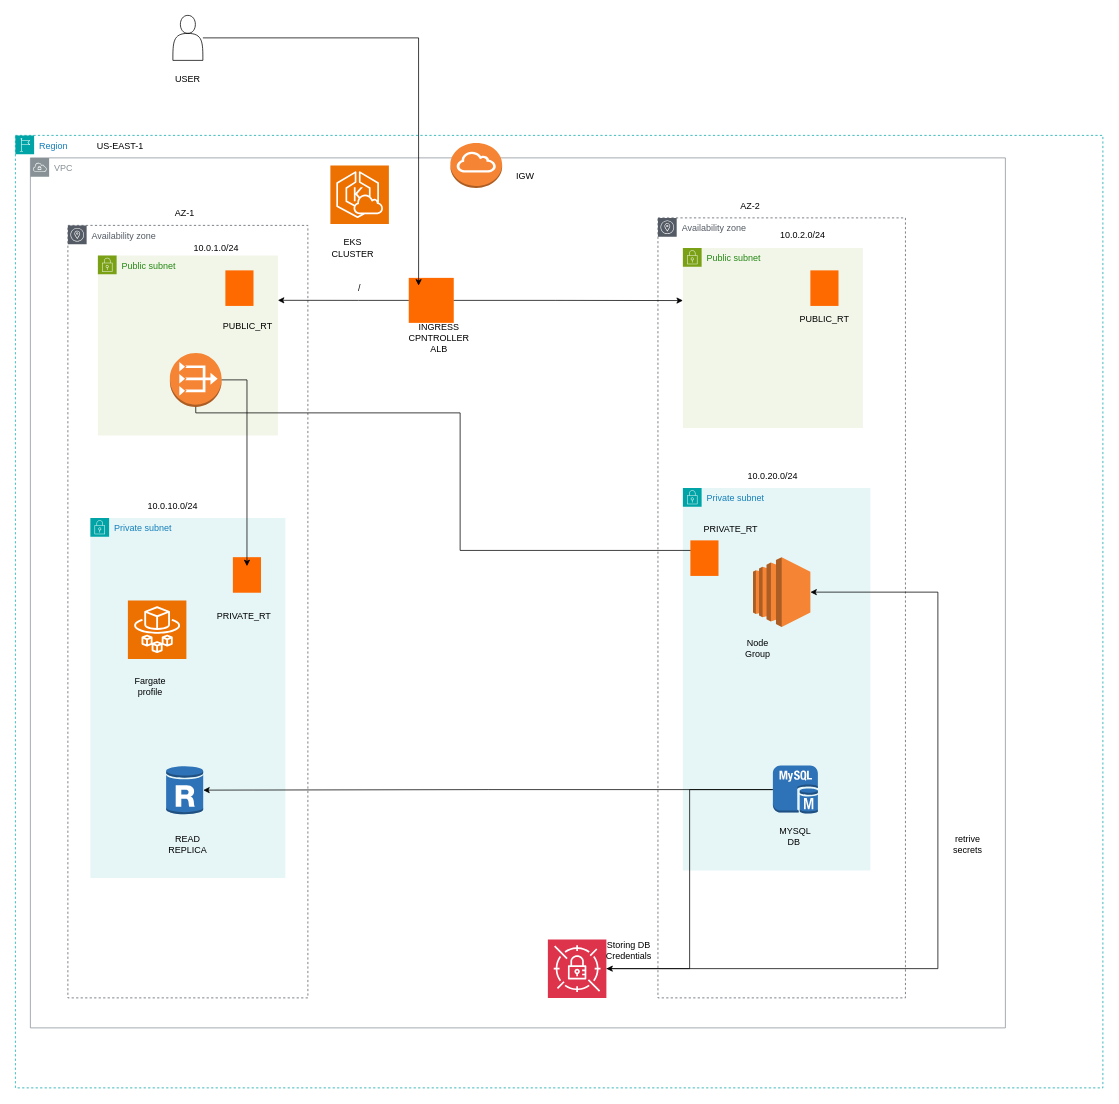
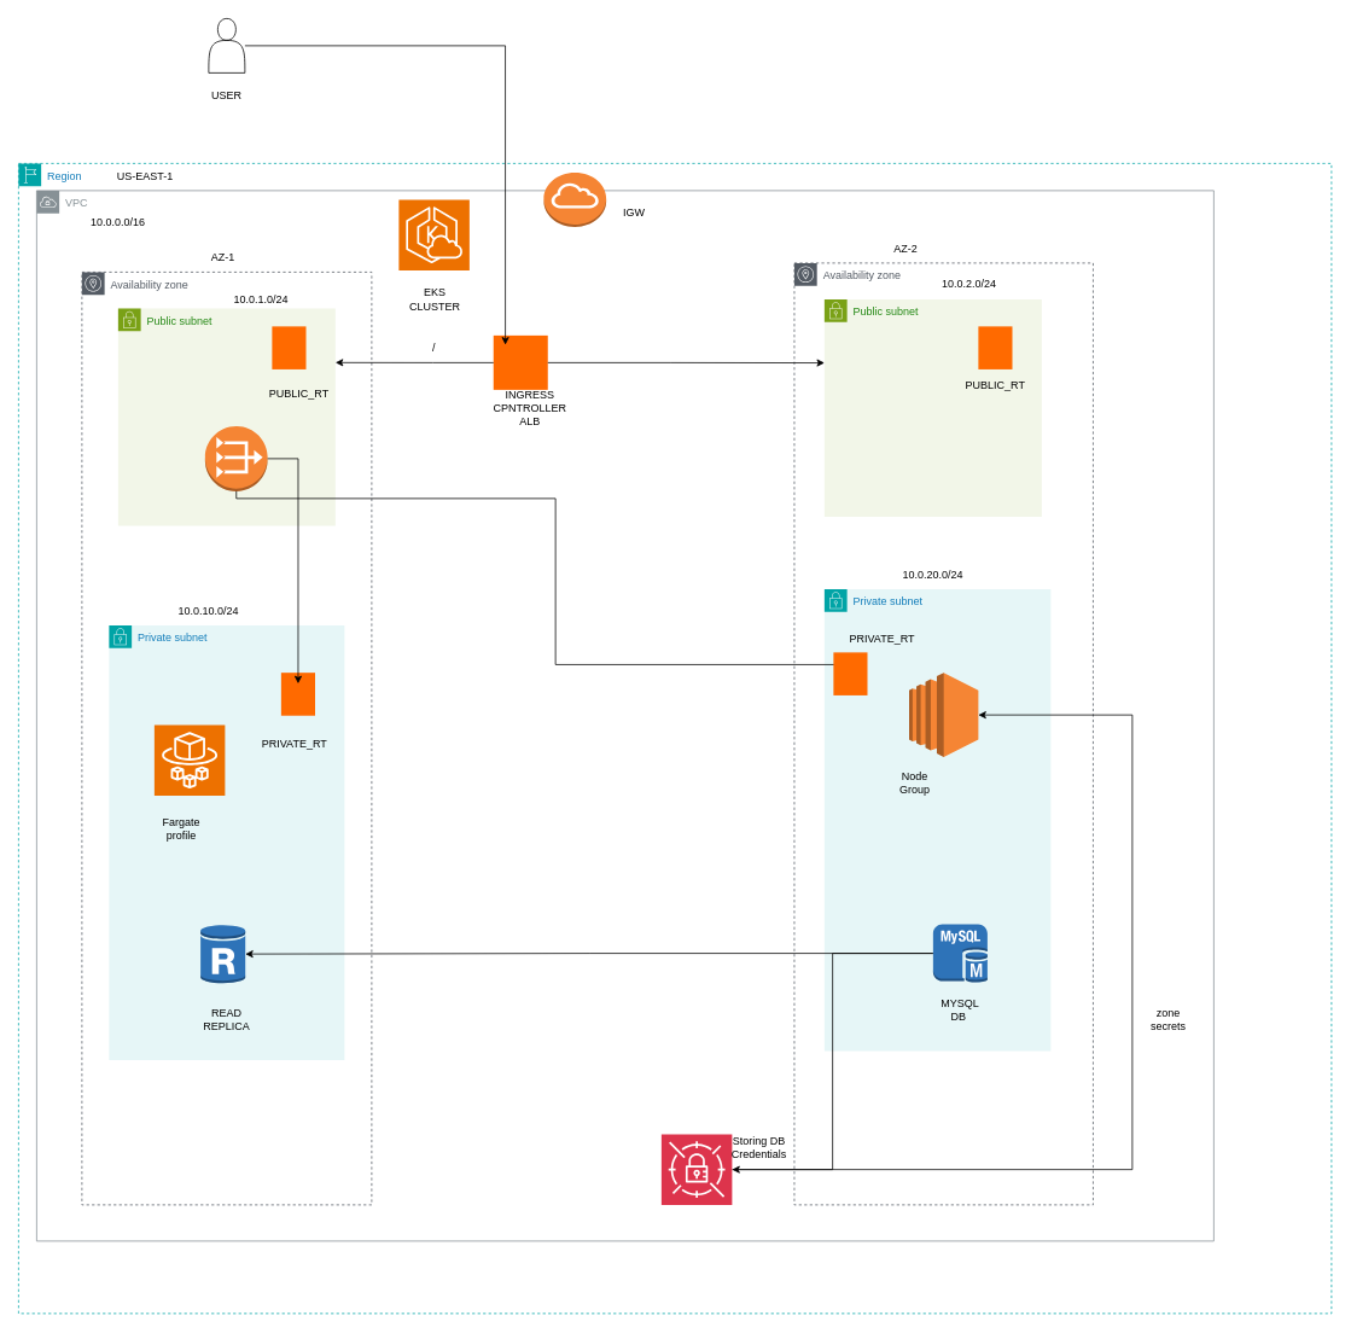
+ <mxCell id="45" value="10.0.0.0/16" style="text;html=1;align=center;verticalAlign=middle;whiteSpace=wrap;rounded=0;" vertex="1" parent="2"><mxGeometry x="70" y="50" width="80" height="30" as="geometry" /></mxCell>
- <mxCell id="37" value="EKS CLUSTER" style="text;html=1;align=center;verticalAlign=middle;whiteSpace=wrap;rounded=0;" vertex="1" parent="2"><mxGeometry x="420" y="135" width="60" height="30" as="geometry" /></mxCell>
+ <mxCell id="37" value="EKS CLUSTER" style="text;html=1;align=center;verticalAlign=middle;whiteSpace=wrap;rounded=0;" vertex="1" parent="2"><mxGeometry x="430" y="135" width="60" height="30" as="geometry" /></mxCell>
- <mxCell id="39" value="retrive secrets" style="text;html=1;align=center;verticalAlign=middle;whiteSpace=wrap;rounded=0;" vertex="1" parent="2"><mxGeometry x="1240" y="930" width="60" height="30" as="geometry" /></mxCell>
+ <mxCell id="39" value="zone secrets" style="text;html=1;align=center;verticalAlign=middle;whiteSpace=wrap;rounded=0;" vertex="1" parent="2"><mxGeometry x="1240" y="930" width="60" height="30" as="geometry" /></mxCell>
